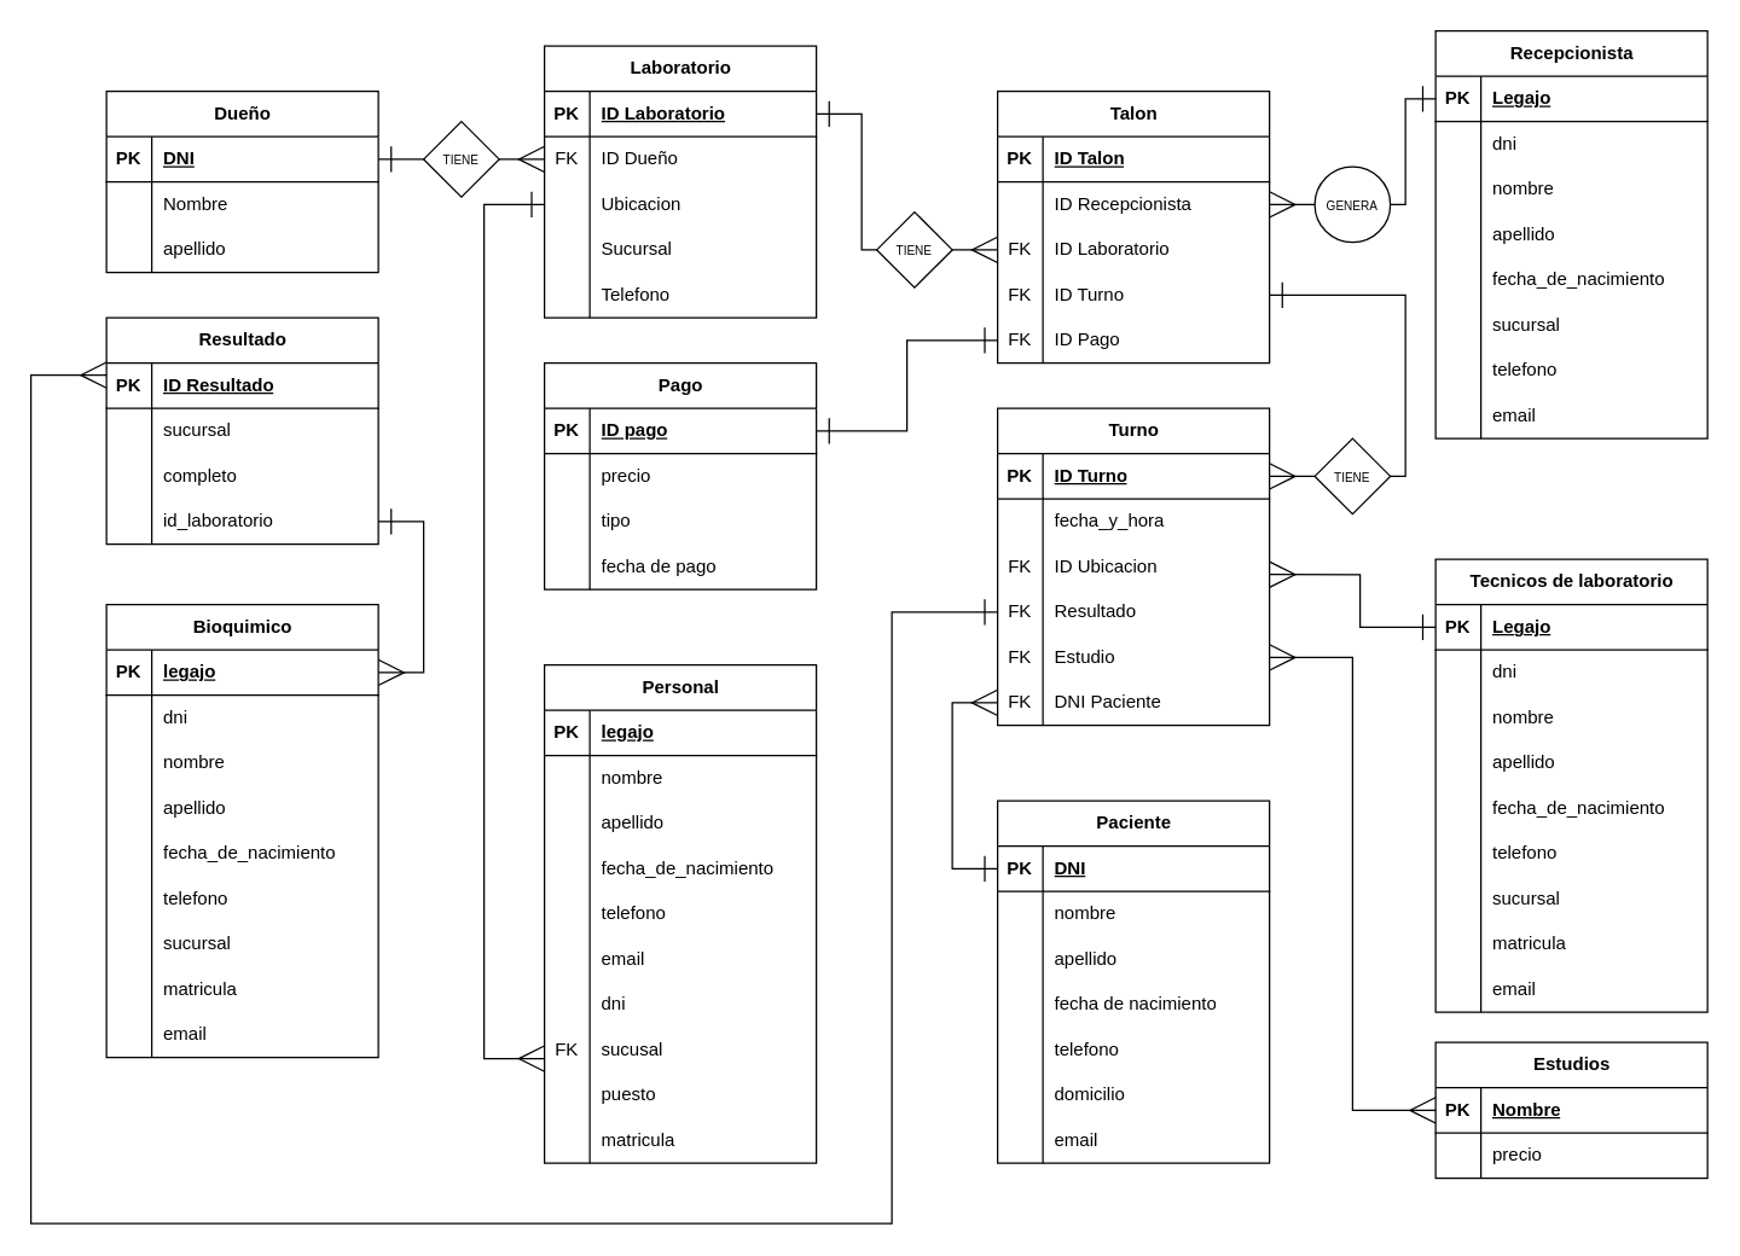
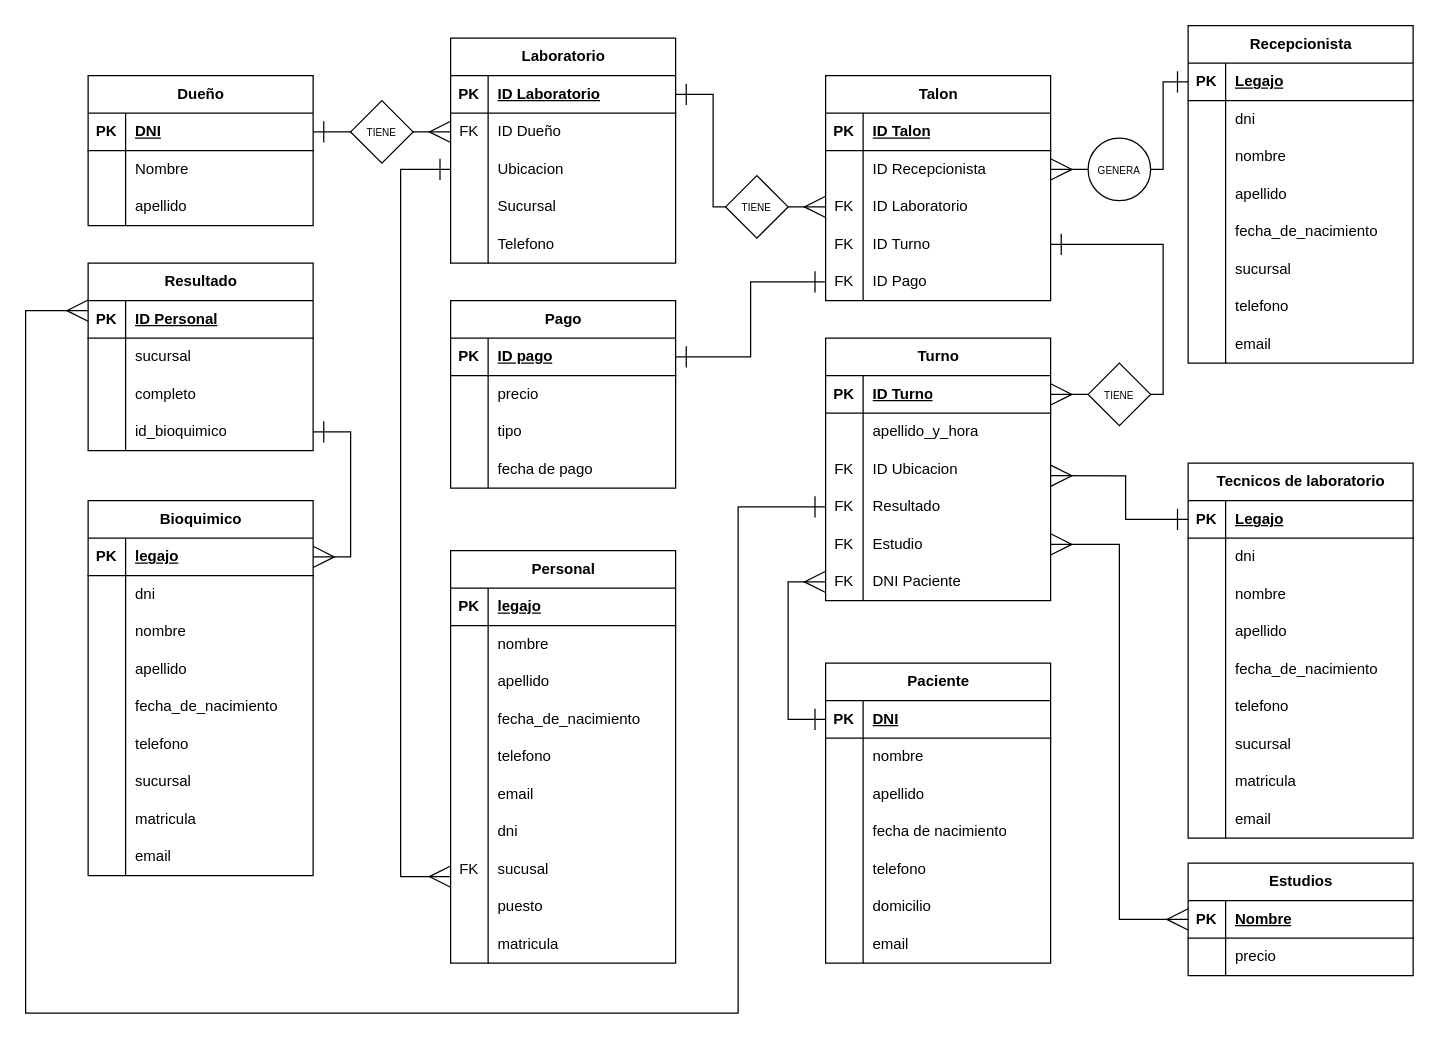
- <mxCell id="194" value="ID Resultado" style="shape=partialRectangle;connectable=0;fillColor=none;top=0;left=0;bottom=0;right=0;align=left;spacingLeft=6;fontStyle=5;overflow=hidden;whiteSpace=wrap;html=1;" parent="192" vertex="1"><mxGeometry x="30" width="150" height="30" as="geometry"><mxRectangle width="150" height="30" as="alternateBounds" /></mxGeometry></mxCell>
+ <mxCell id="194" value="ID Personal" style="shape=partialRectangle;connectable=0;fillColor=none;top=0;left=0;bottom=0;right=0;align=left;spacingLeft=6;fontStyle=5;overflow=hidden;whiteSpace=wrap;html=1;" parent="192" vertex="1"><mxGeometry x="30" width="150" height="30" as="geometry"><mxRectangle width="150" height="30" as="alternateBounds" /></mxGeometry></mxCell>
- <mxCell id="203" value="id_laboratorio" style="shape=partialRectangle;connectable=0;fillColor=none;top=0;left=0;bottom=0;right=0;align=left;spacingLeft=6;overflow=hidden;whiteSpace=wrap;html=1;" parent="201" vertex="1"><mxGeometry x="30" width="150" height="30" as="geometry"><mxRectangle width="150" height="30" as="alternateBounds" /></mxGeometry></mxCell>
+ <mxCell id="203" value="id_bioquimico" style="shape=partialRectangle;connectable=0;fillColor=none;top=0;left=0;bottom=0;right=0;align=left;spacingLeft=6;overflow=hidden;whiteSpace=wrap;html=1;" parent="201" vertex="1"><mxGeometry x="30" width="150" height="30" as="geometry"><mxRectangle width="150" height="30" as="alternateBounds" /></mxGeometry></mxCell>
- <mxCell id="173" value="fecha_y_hora" style="shape=partialRectangle;connectable=0;fillColor=none;top=0;left=0;bottom=0;right=0;align=left;spacingLeft=6;overflow=hidden;whiteSpace=wrap;html=1;" parent="171" vertex="1"><mxGeometry x="30" width="150" height="30" as="geometry"><mxRectangle width="150" height="30" as="alternateBounds" /></mxGeometry></mxCell>
+ <mxCell id="173" value="apellido_y_hora" style="shape=partialRectangle;connectable=0;fillColor=none;top=0;left=0;bottom=0;right=0;align=left;spacingLeft=6;overflow=hidden;whiteSpace=wrap;html=1;" parent="171" vertex="1"><mxGeometry x="30" width="150" height="30" as="geometry"><mxRectangle width="150" height="30" as="alternateBounds" /></mxGeometry></mxCell>
